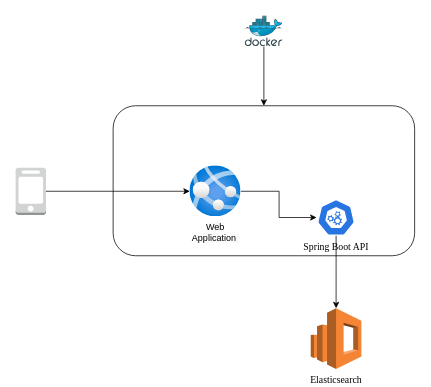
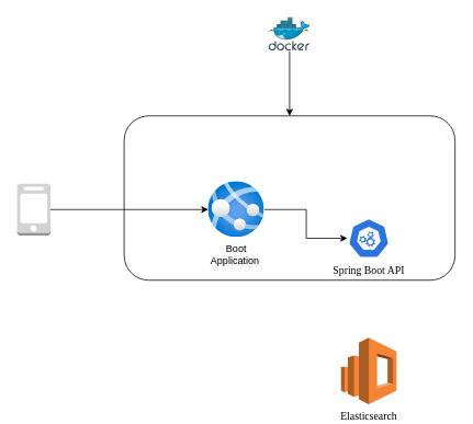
- <mxCell id="3" value="&lt;span style=&quot;white-space: normal; background-color: rgb(251, 251, 251);&quot;&gt;Web Application&amp;nbsp;&lt;/span&gt;" style="image;aspect=fixed;html=1;points=[];align=center;fontSize=12;image=img/lib/azure2/app_services/App_Services.svg;" vertex="1" parent="1"><mxGeometry x="252.25" y="220.5" width="68" height="68" as="geometry" /></mxCell>
+ <mxCell id="3" value="&lt;span style=&quot;white-space: normal; background-color: rgb(251, 251, 251);&quot;&gt;Boot Application&amp;nbsp;&lt;/span&gt;" style="image;aspect=fixed;html=1;points=[];align=center;fontSize=12;image=img/lib/azure2/app_services/App_Services.svg;" vertex="1" parent="1"><mxGeometry x="252.25" y="220.5" width="68" height="68" as="geometry" /></mxCell>
- <mxCell id="4" style="edgeStyle=orthogonalEdgeStyle;rounded=0;orthogonalLoop=1;jettySize=auto;html=1;" edge="1" parent="1" source="5" target="7"><mxGeometry relative="1" as="geometry" /></mxCell>
